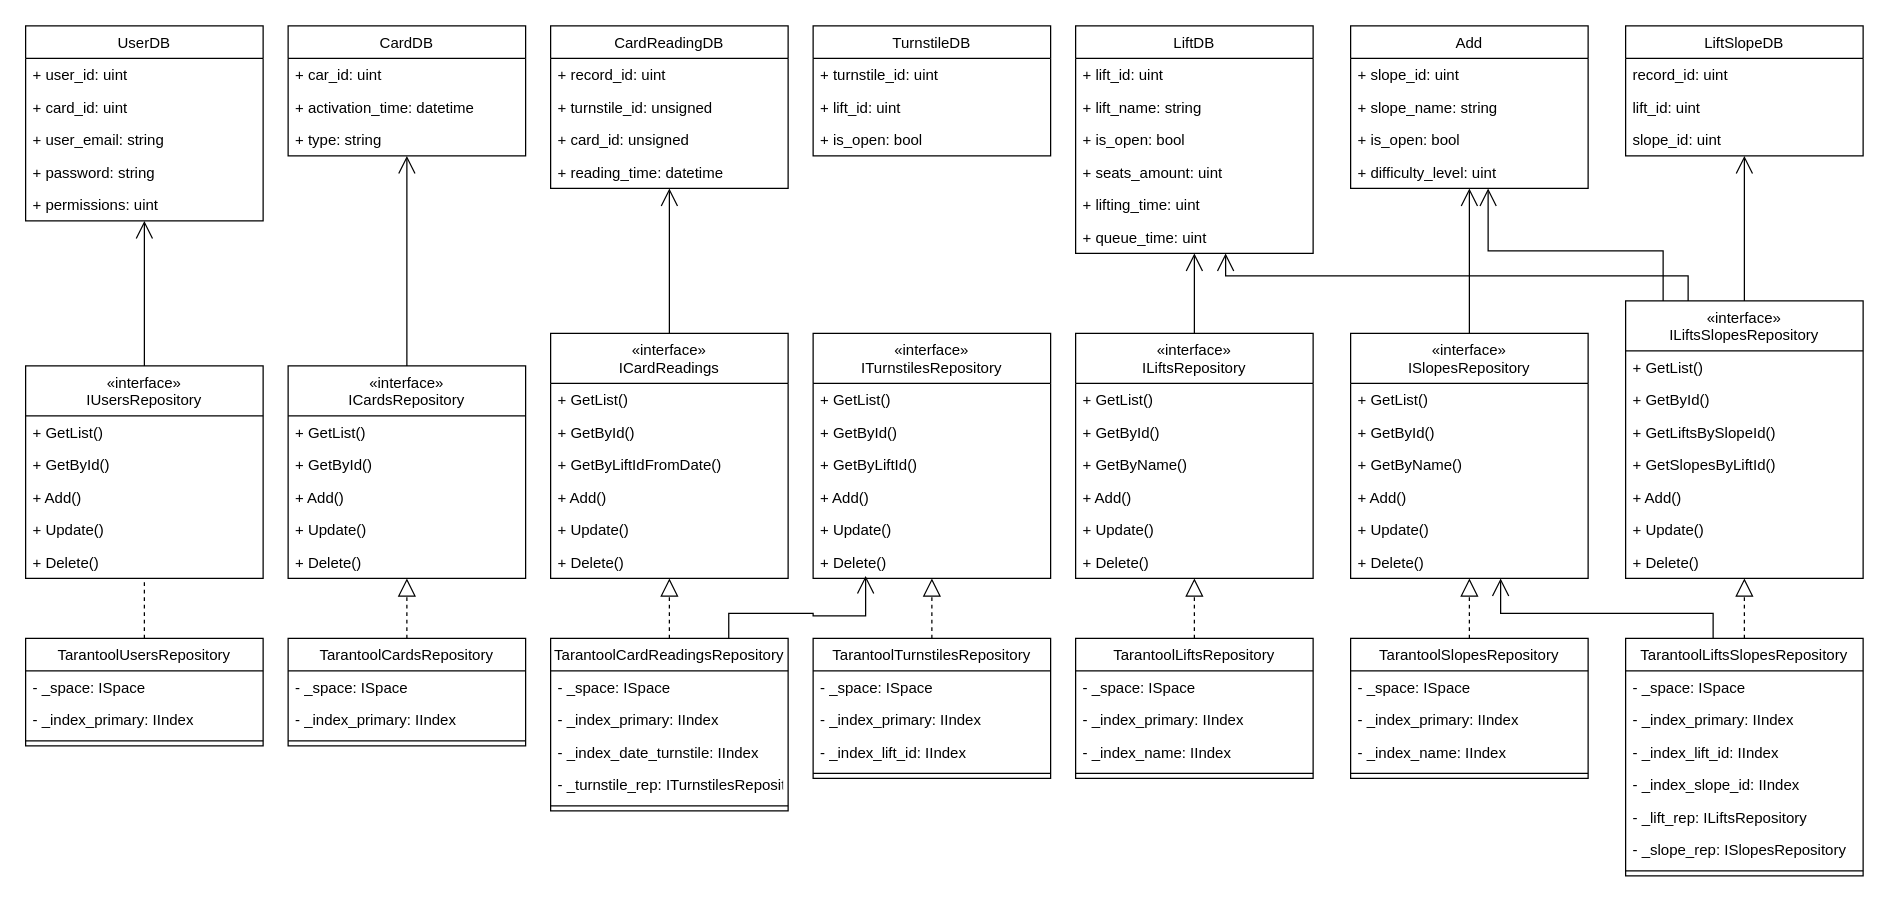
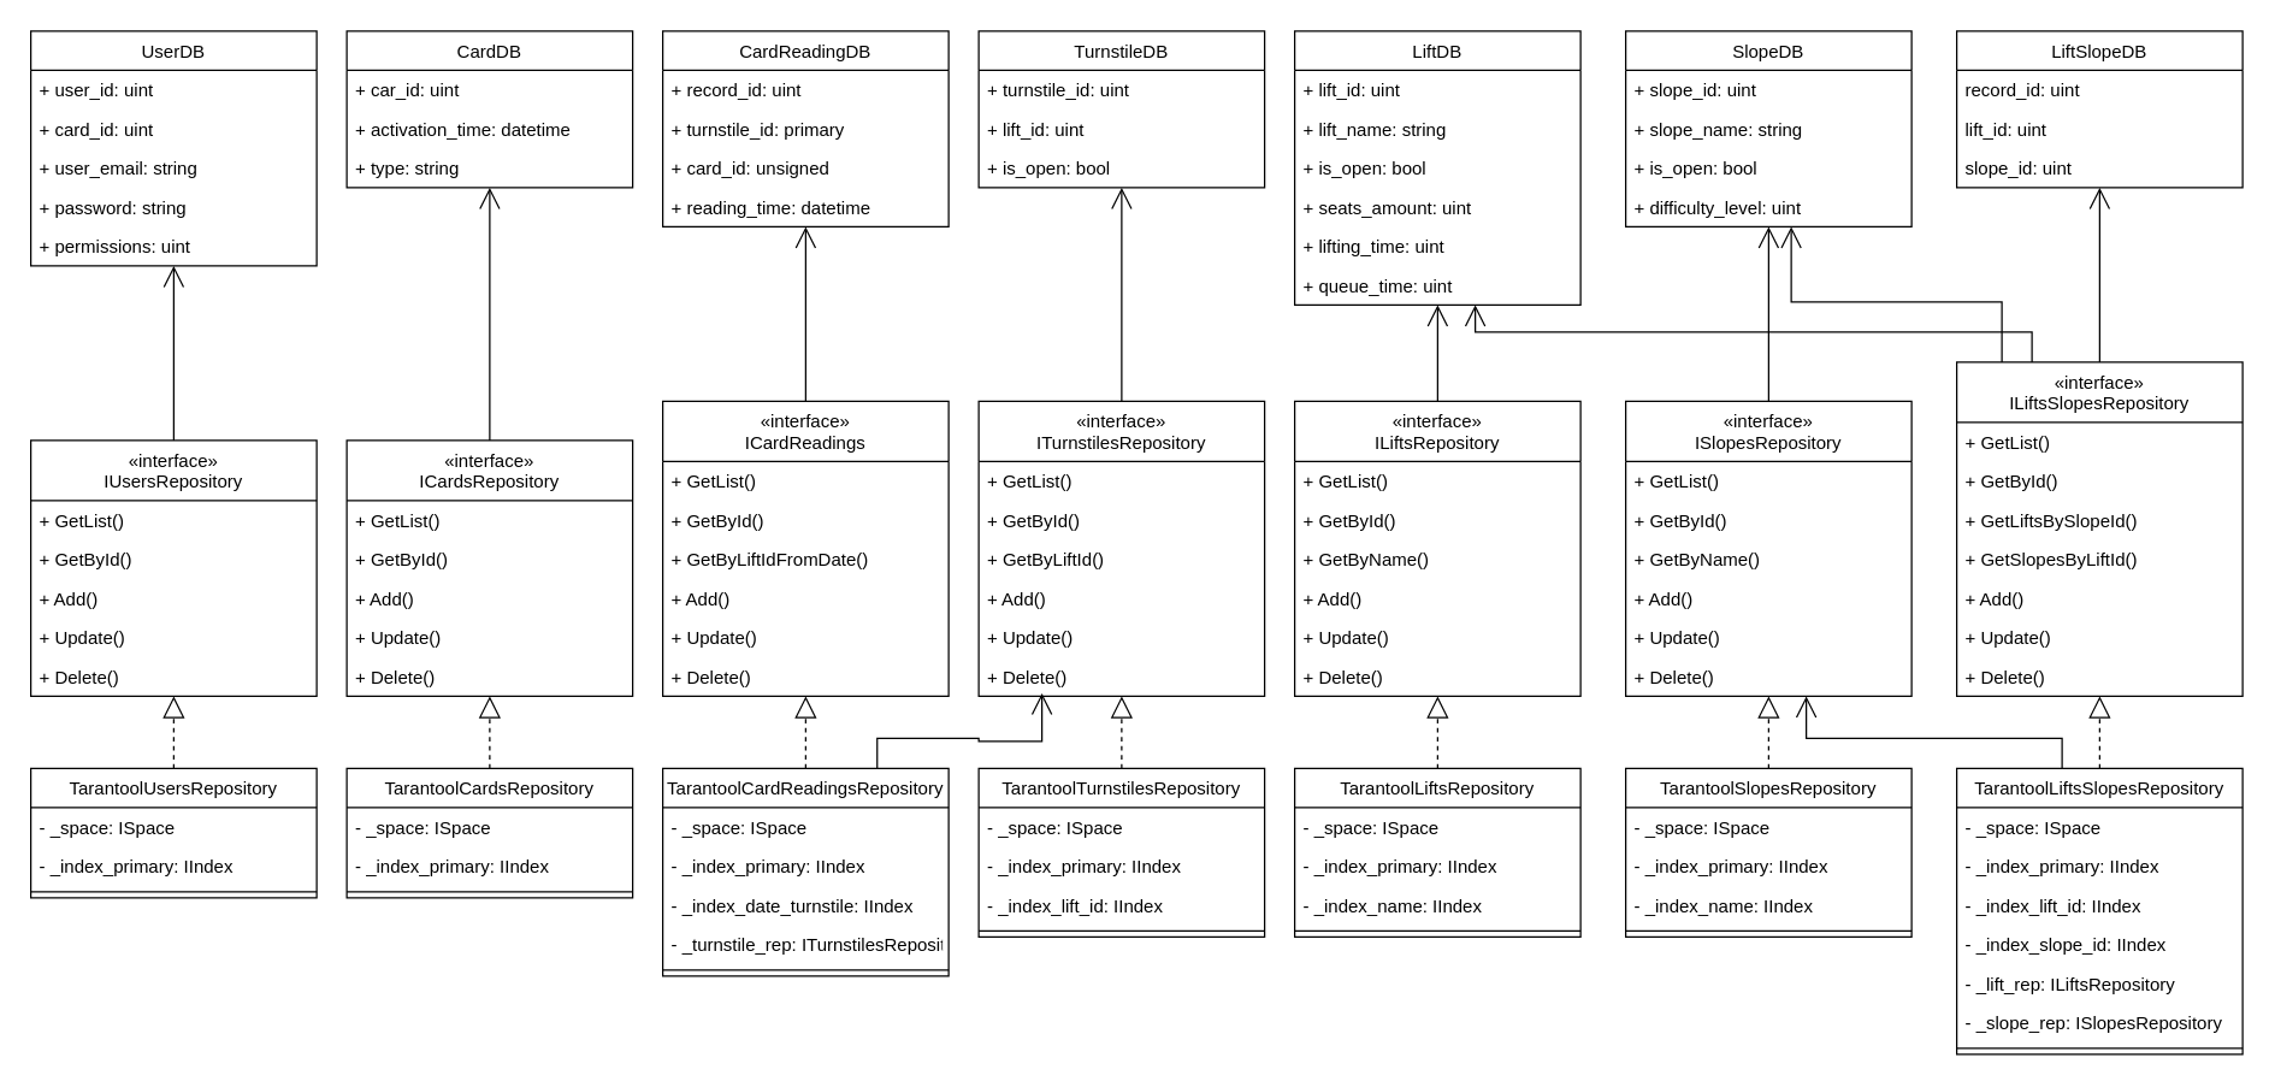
- <mxCell id="28" value="Add" style="swimlane;fontStyle=0;childLayout=stackLayout;horizontal=1;startSize=26;fillColor=none;horizontalStack=0;resizeParent=1;resizeParentMax=0;resizeLast=0;collapsible=1;marginBottom=0;" parent="1" vertex="1"><mxGeometry x="1080" y="20" width="190" height="130" as="geometry" /></mxCell>
+ <mxCell id="28" value="SlopeDB" style="swimlane;fontStyle=0;childLayout=stackLayout;horizontal=1;startSize=26;fillColor=none;horizontalStack=0;resizeParent=1;resizeParentMax=0;resizeLast=0;collapsible=1;marginBottom=0;" parent="1" vertex="1"><mxGeometry x="1080" y="20" width="190" height="130" as="geometry" /></mxCell>
- <mxCell id="14" value="+ turnstile_id: unsigned" style="text;strokeColor=none;fillColor=none;align=left;verticalAlign=top;spacingLeft=4;spacingRight=4;overflow=hidden;rotatable=0;points=[[0,0.5],[1,0.5]];portConstraint=eastwest;" parent="12" vertex="1"><mxGeometry y="52" width="190" height="26" as="geometry" /></mxCell>
+ <mxCell id="14" value="+ turnstile_id: primary" style="text;strokeColor=none;fillColor=none;align=left;verticalAlign=top;spacingLeft=4;spacingRight=4;overflow=hidden;rotatable=0;points=[[0,0.5],[1,0.5]];portConstraint=eastwest;" parent="12" vertex="1"><mxGeometry y="52" width="190" height="26" as="geometry" /></mxCell>
+ <mxCell id="57" style="edgeStyle=orthogonalEdgeStyle;rounded=0;orthogonalLoop=1;jettySize=auto;html=1;exitX=0.5;exitY=0;exitDx=0;exitDy=0;endArrow=open;endFill=0;endSize=12;" parent="1" source="58" target="17" edge="1"><mxGeometry relative="1" as="geometry" /></mxCell>
- <mxCell id="133" value="" style="endArrow=none;dashed=1;endFill=0;endSize=12;html=1;exitX=0.5;exitY=0;exitDx=0;exitDy=0;" edge="1" parent="1" source="94" target="37"><mxGeometry width="160" relative="1" as="geometry"><mxPoint x="340" y="420" as="sourcePoint" /><mxPoint x="500" y="420" as="targetPoint" /></mxGeometry></mxCell>
+ <mxCell id="133" value="" style="endArrow=block;dashed=1;endFill=0;endSize=12;html=1;exitX=0.5;exitY=0;exitDx=0;exitDy=0;" edge="1" parent="1" source="94" target="37"><mxGeometry width="160" relative="1" as="geometry"><mxPoint x="340" y="420" as="sourcePoint" /><mxPoint x="500" y="420" as="targetPoint" /></mxGeometry></mxCell>
